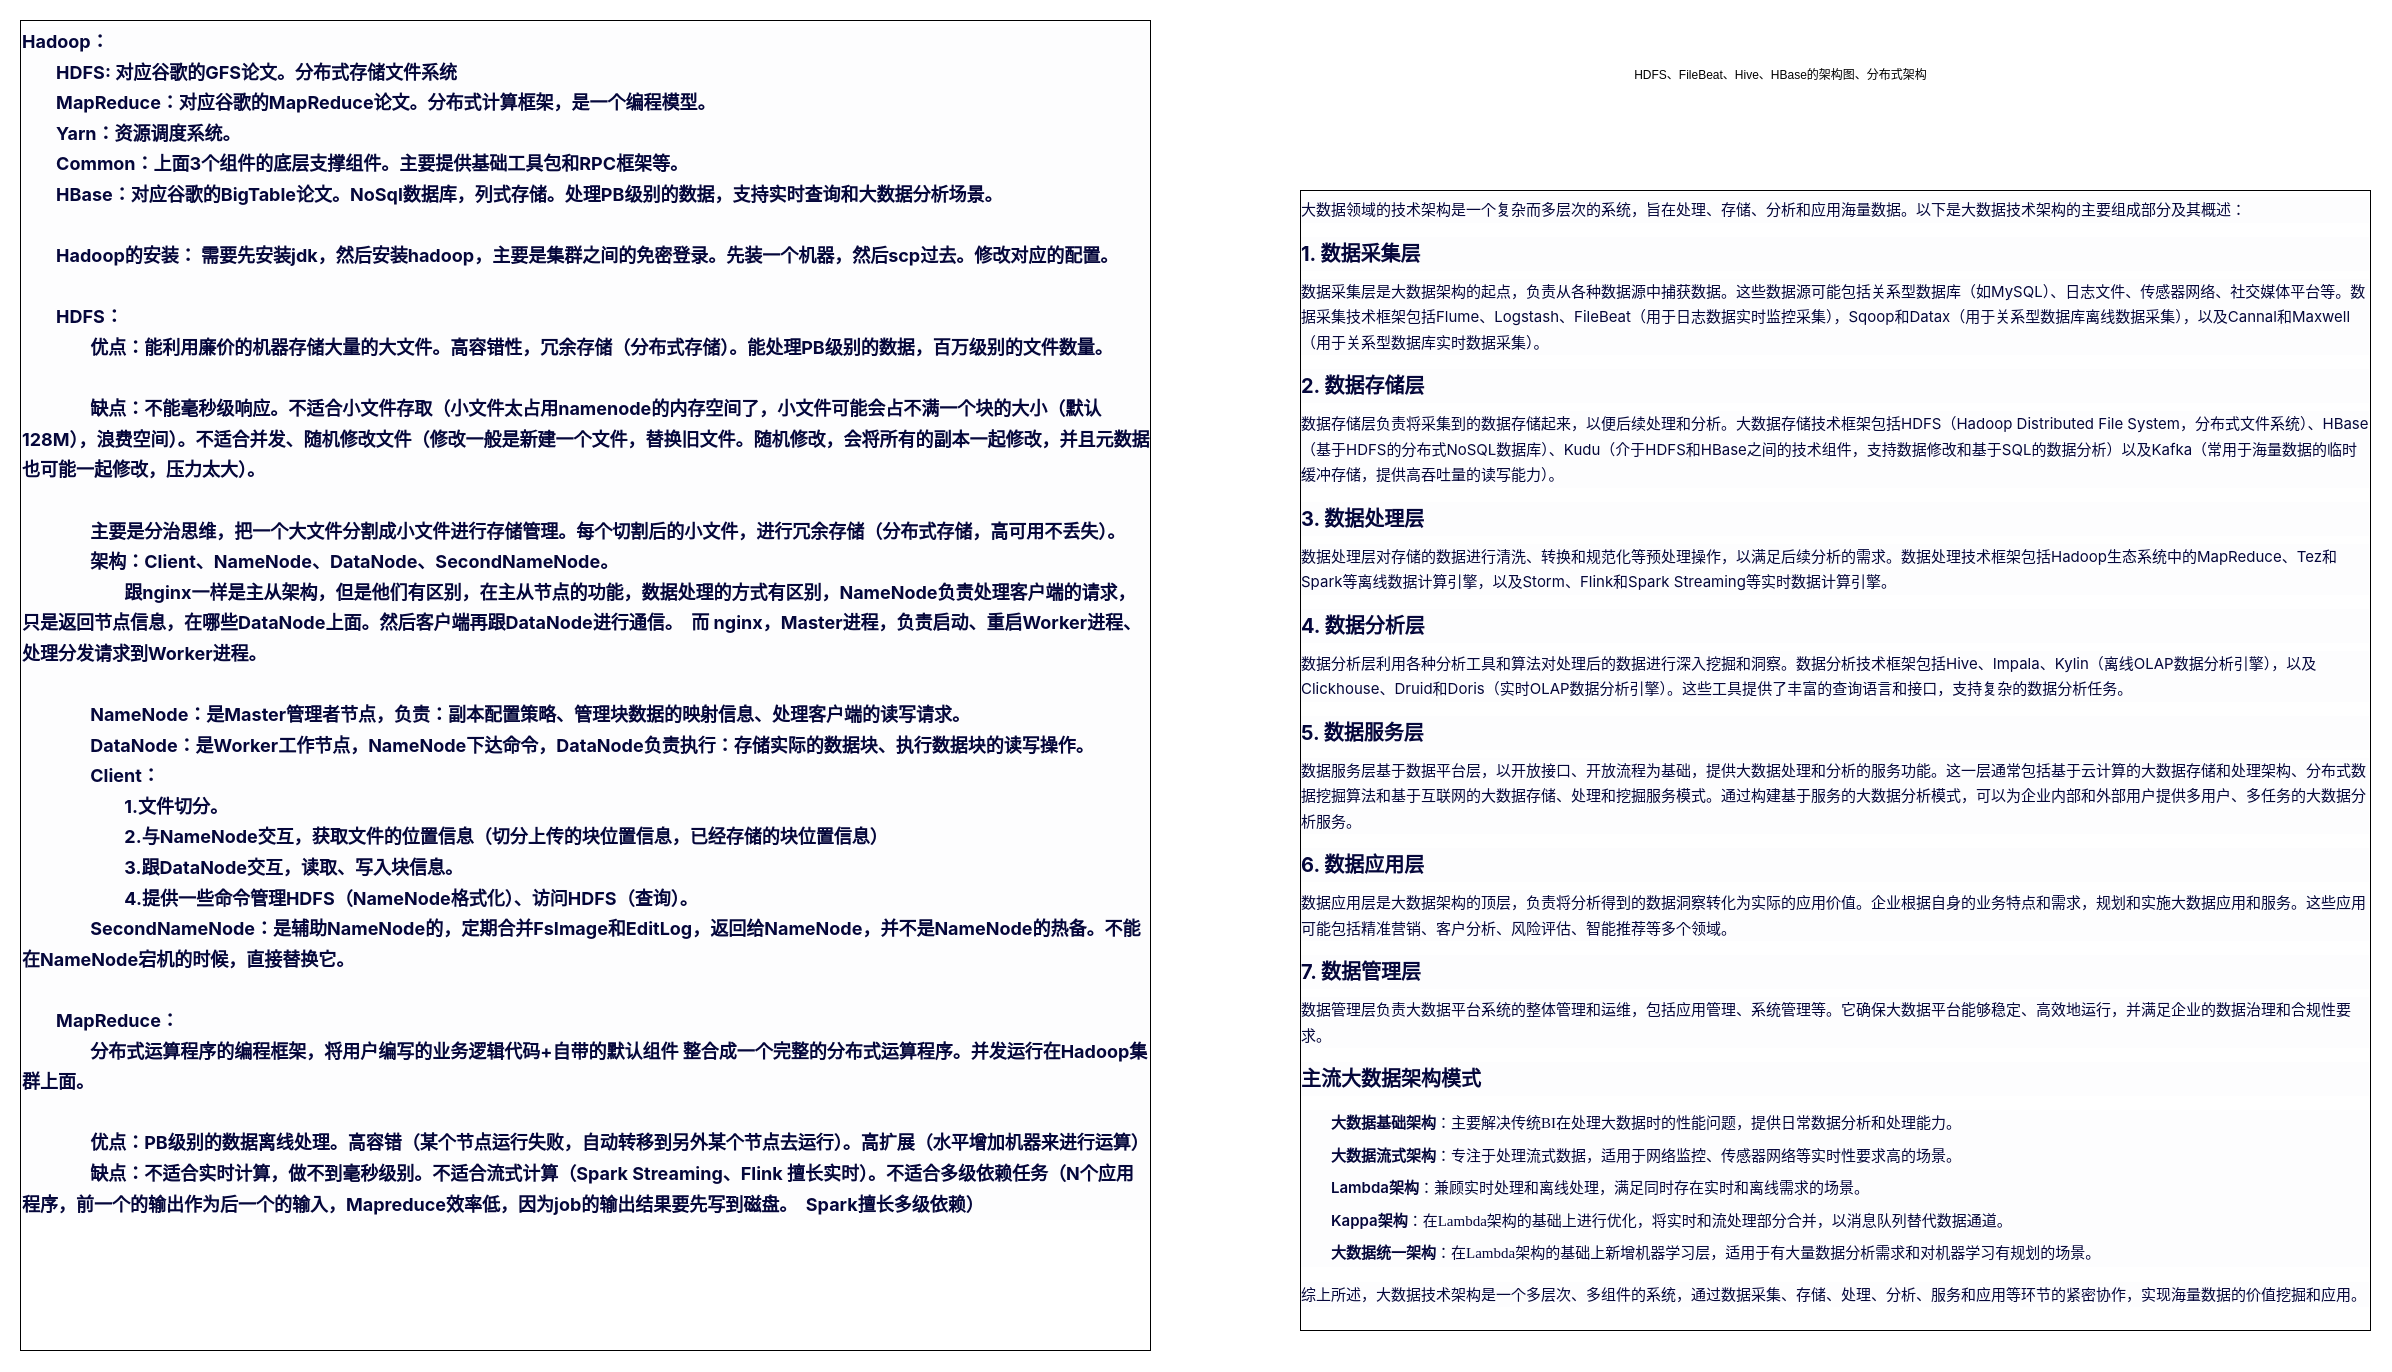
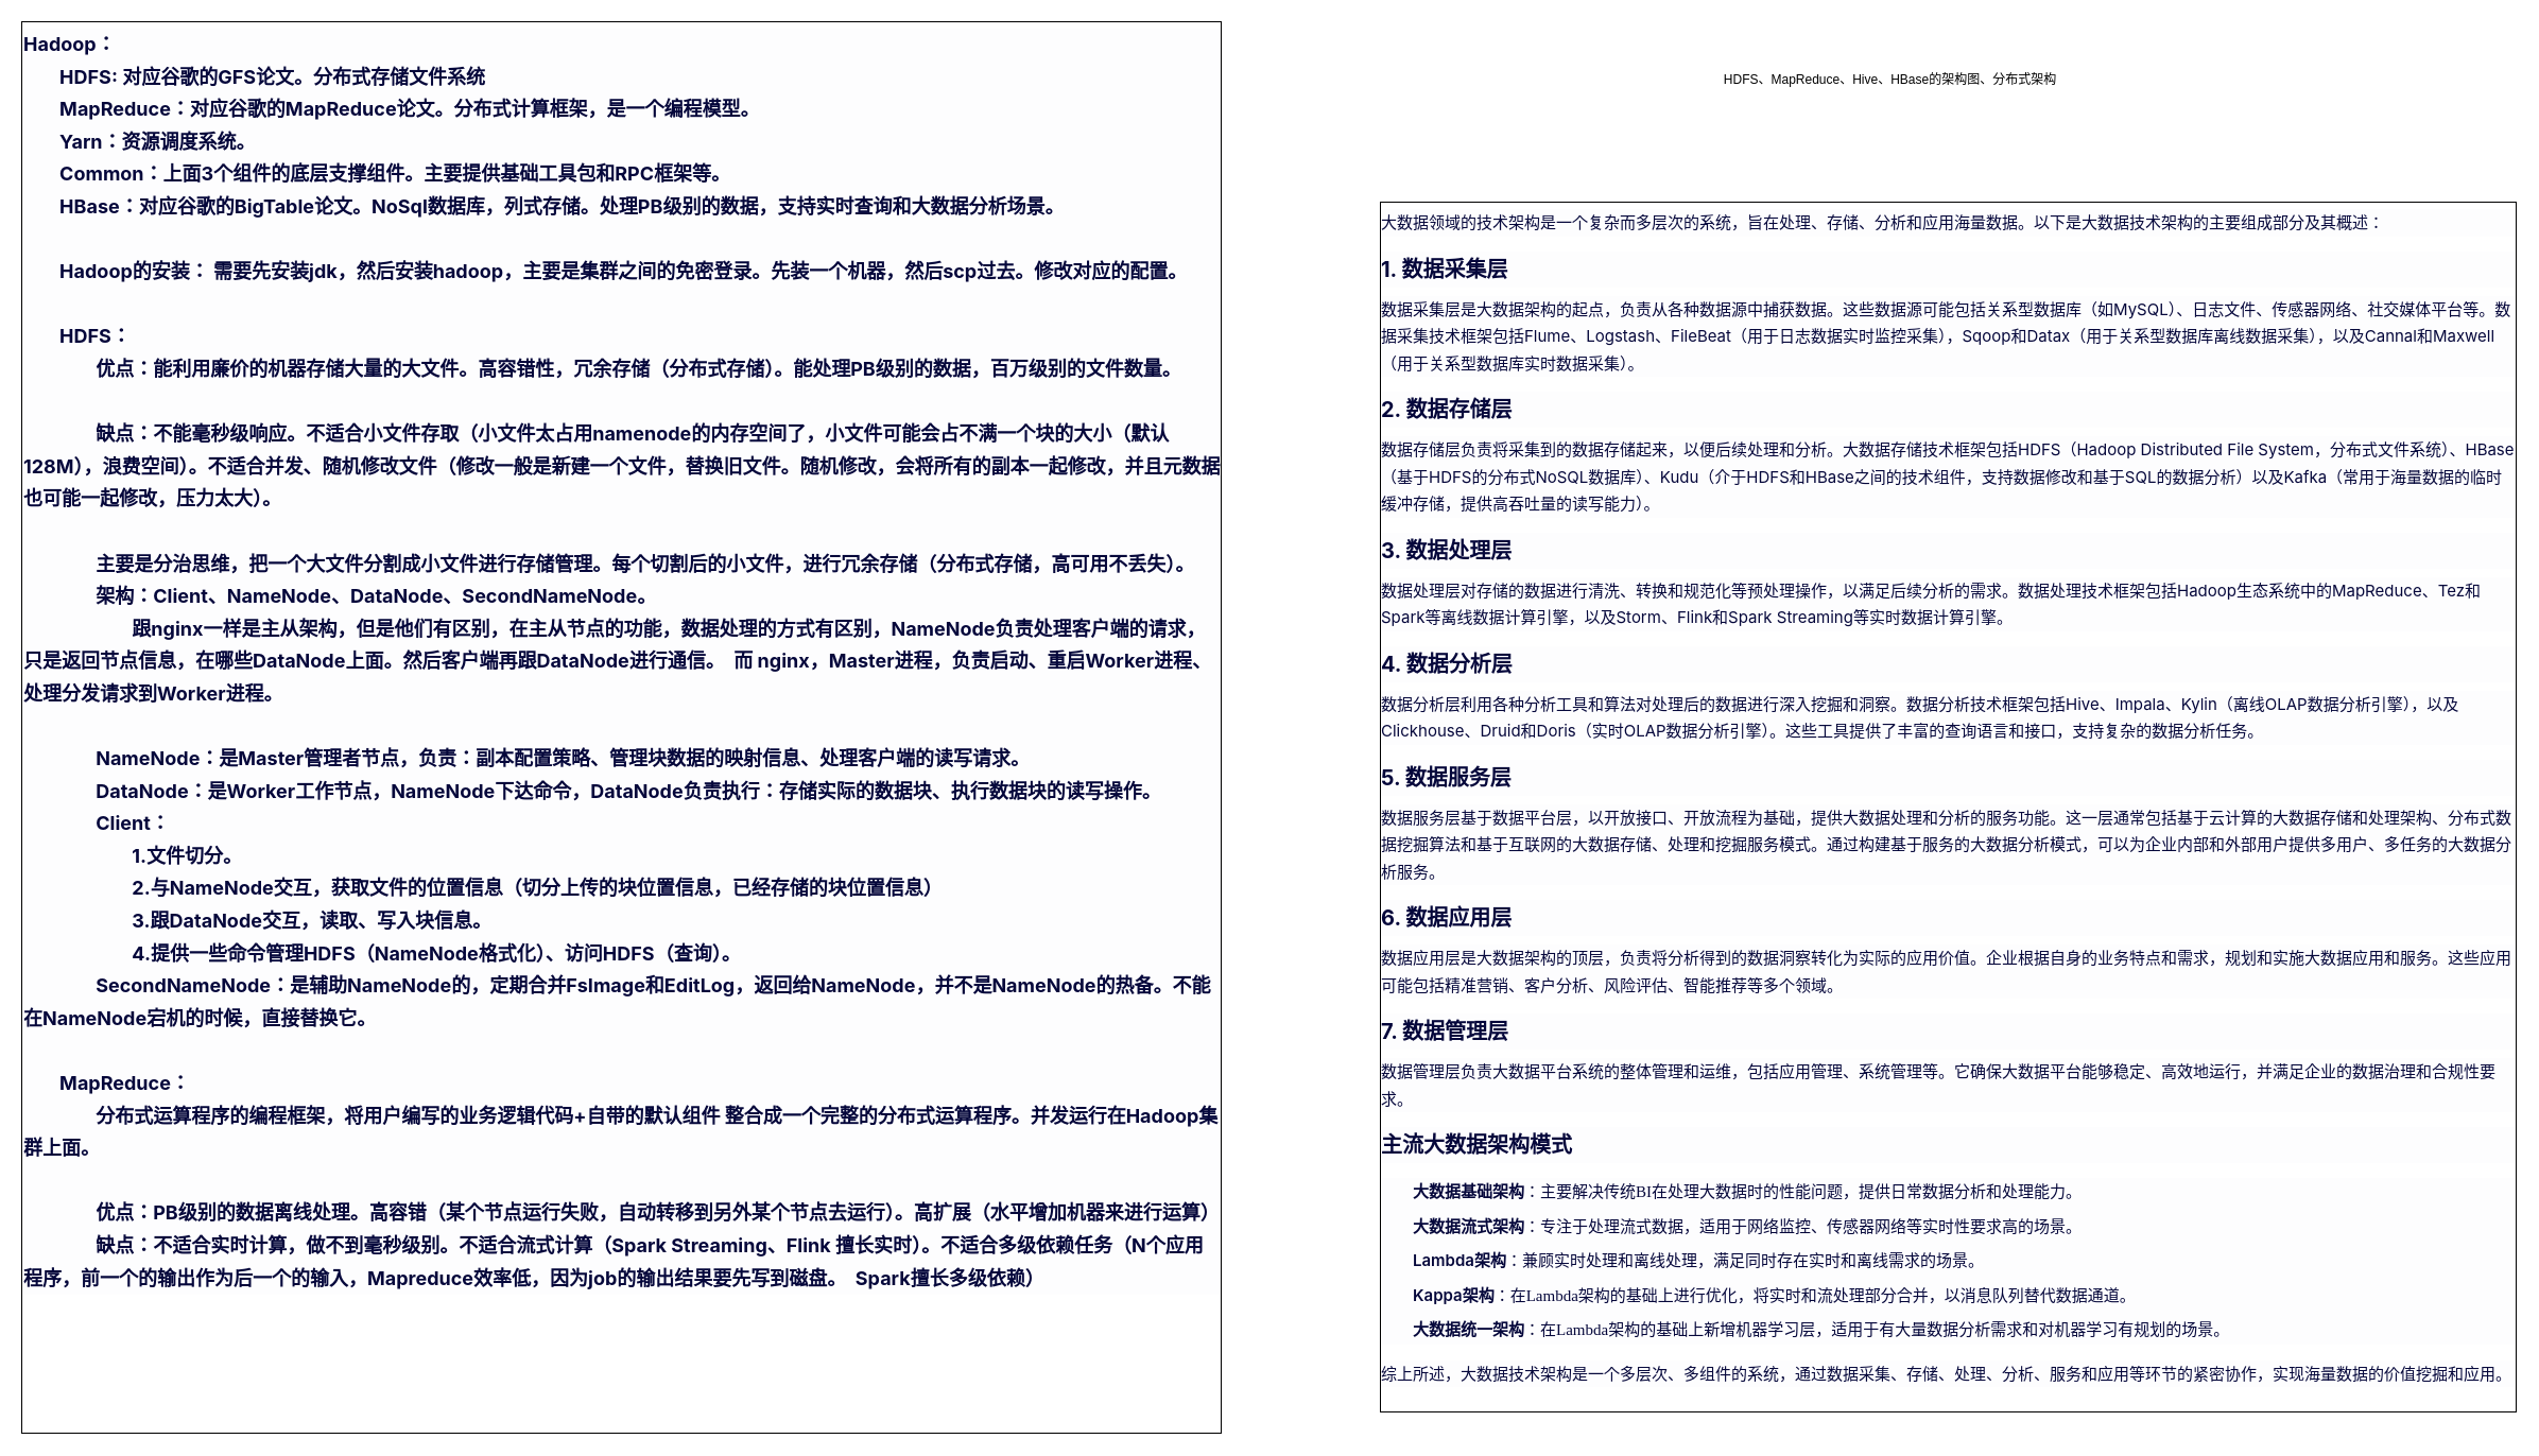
- <mxCell id="2" value="HDFS、FileBeat、Hive、HBase的架构图、分布式架构" style="text;html=1;align=center;verticalAlign=middle;resizable=0;points=[];autosize=1;strokeColor=none;fillColor=none;" parent="1" vertex="1"><mxGeometry x="1610" y="60" width="340" height="30" as="geometry" /></mxCell>
+ <mxCell id="2" value="HDFS、MapReduce、Hive、HBase的架构图、分布式架构" style="text;html=1;align=center;verticalAlign=middle;resizable=0;points=[];autosize=1;strokeColor=none;fillColor=none;" parent="1" vertex="1"><mxGeometry x="1610" y="60" width="340" height="30" as="geometry" /></mxCell>
